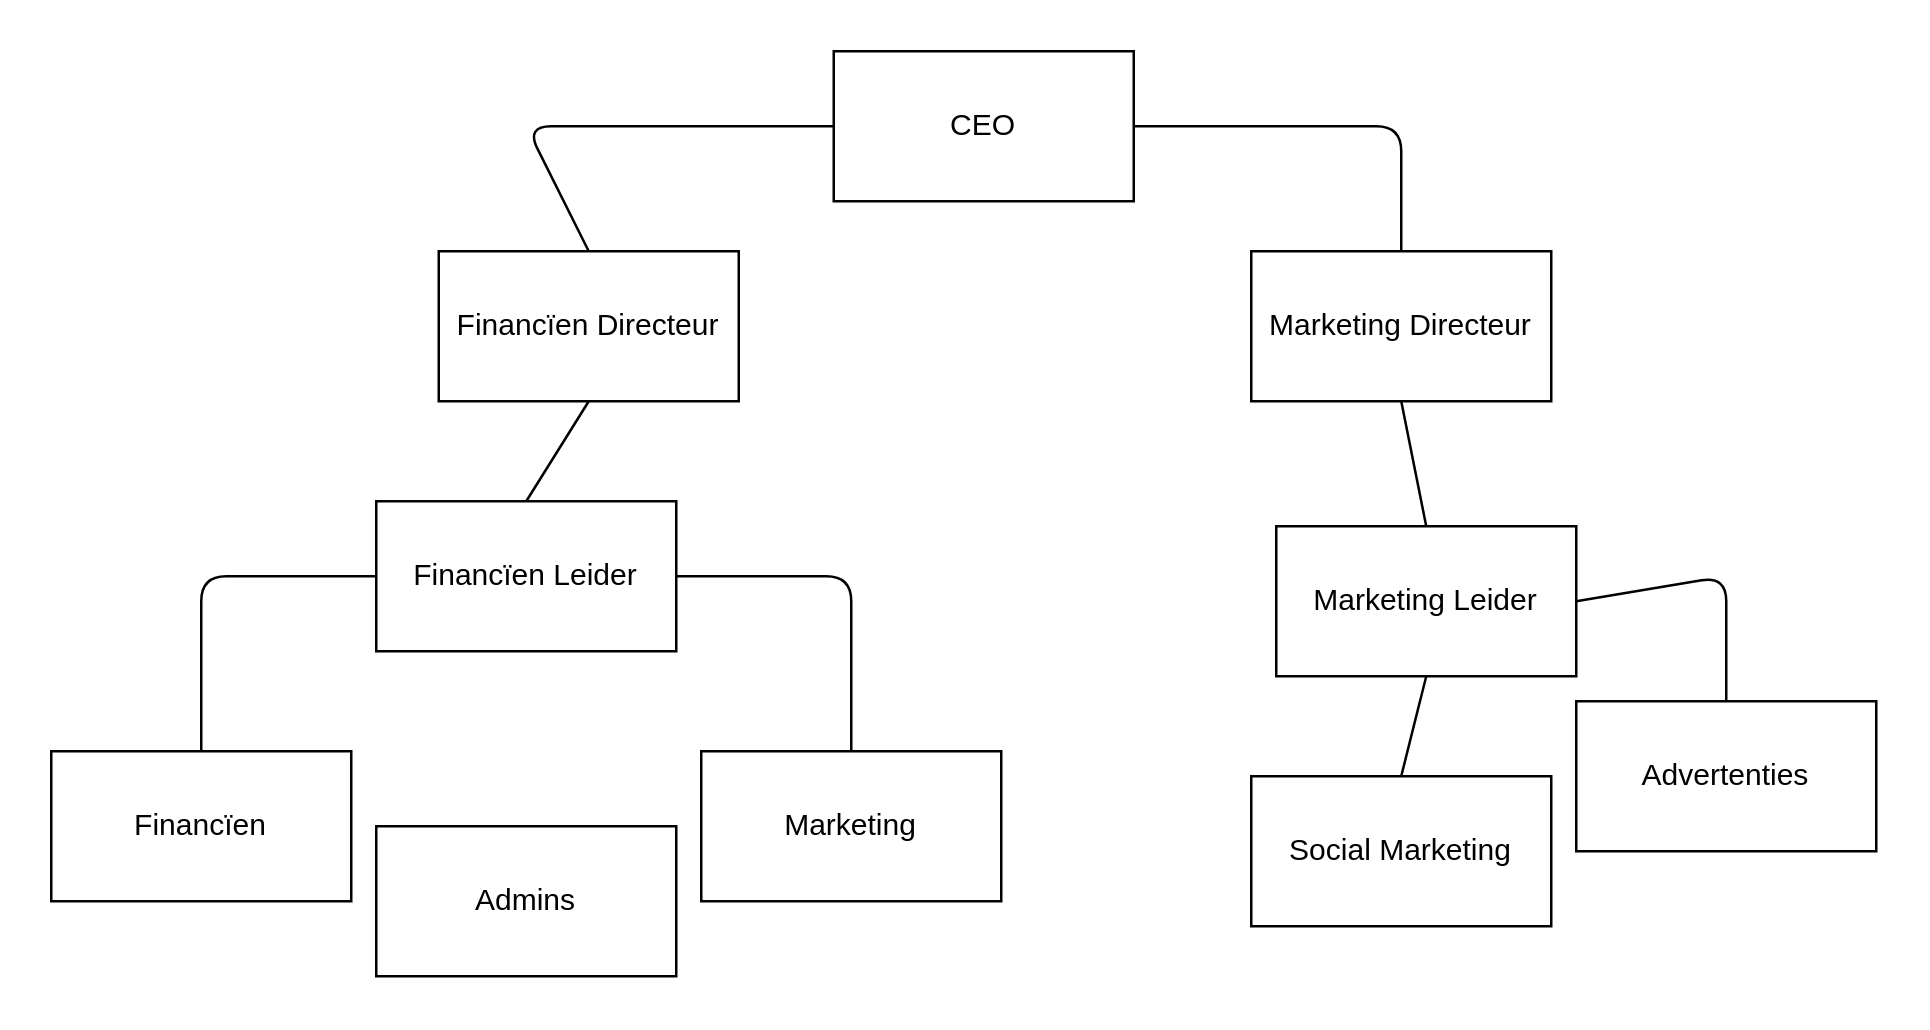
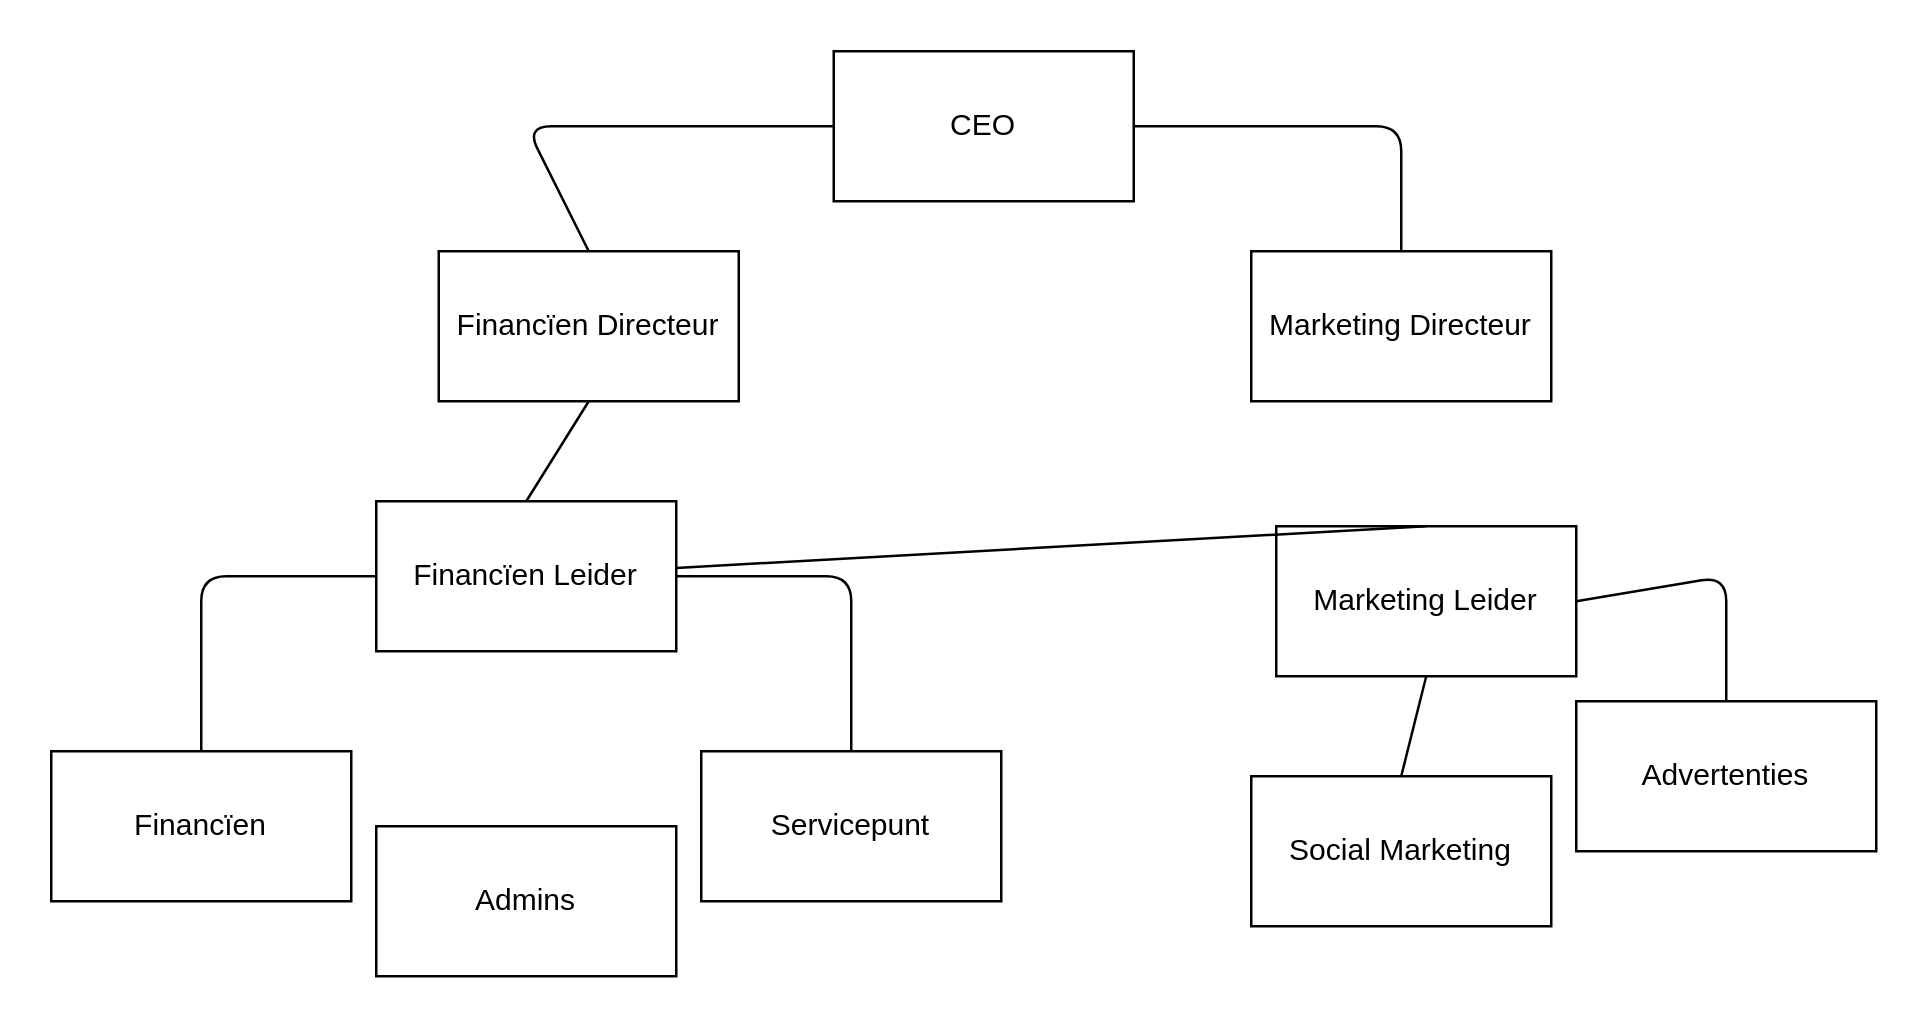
- <mxCell id="15" value="" style="endArrow=none;html=1;entryX=0.5;entryY=1;entryDx=0;entryDy=0;exitX=0.5;exitY=0;exitDx=0;exitDy=0;" edge="1" parent="1" source="4" target="3"><mxGeometry width="50" height="50" relative="1" as="geometry"><mxPoint x="660" y="220" as="sourcePoint" /><mxPoint x="710" y="170" as="targetPoint" /></mxGeometry></mxCell>
+ <mxCell id="15" value="" style="endArrow=none;html=1;exitX=0.5;exitY=0;exitDx=0;exitDy=0;" edge="1" parent="1" source="4" target="5"><mxGeometry width="50" height="50" relative="1" as="geometry"><mxPoint x="660" y="220" as="sourcePoint" /><mxPoint x="710" y="170" as="targetPoint" /></mxGeometry></mxCell>
- <mxCell id="9" value="Marketing" style="rounded=0;whiteSpace=wrap;html=1;" vertex="1" parent="1"><mxGeometry x="280" y="300" width="120" height="60" as="geometry" /></mxCell>
+ <mxCell id="9" value="Servicepunt" style="rounded=0;whiteSpace=wrap;html=1;" vertex="1" parent="1"><mxGeometry x="280" y="300" width="120" height="60" as="geometry" /></mxCell>
